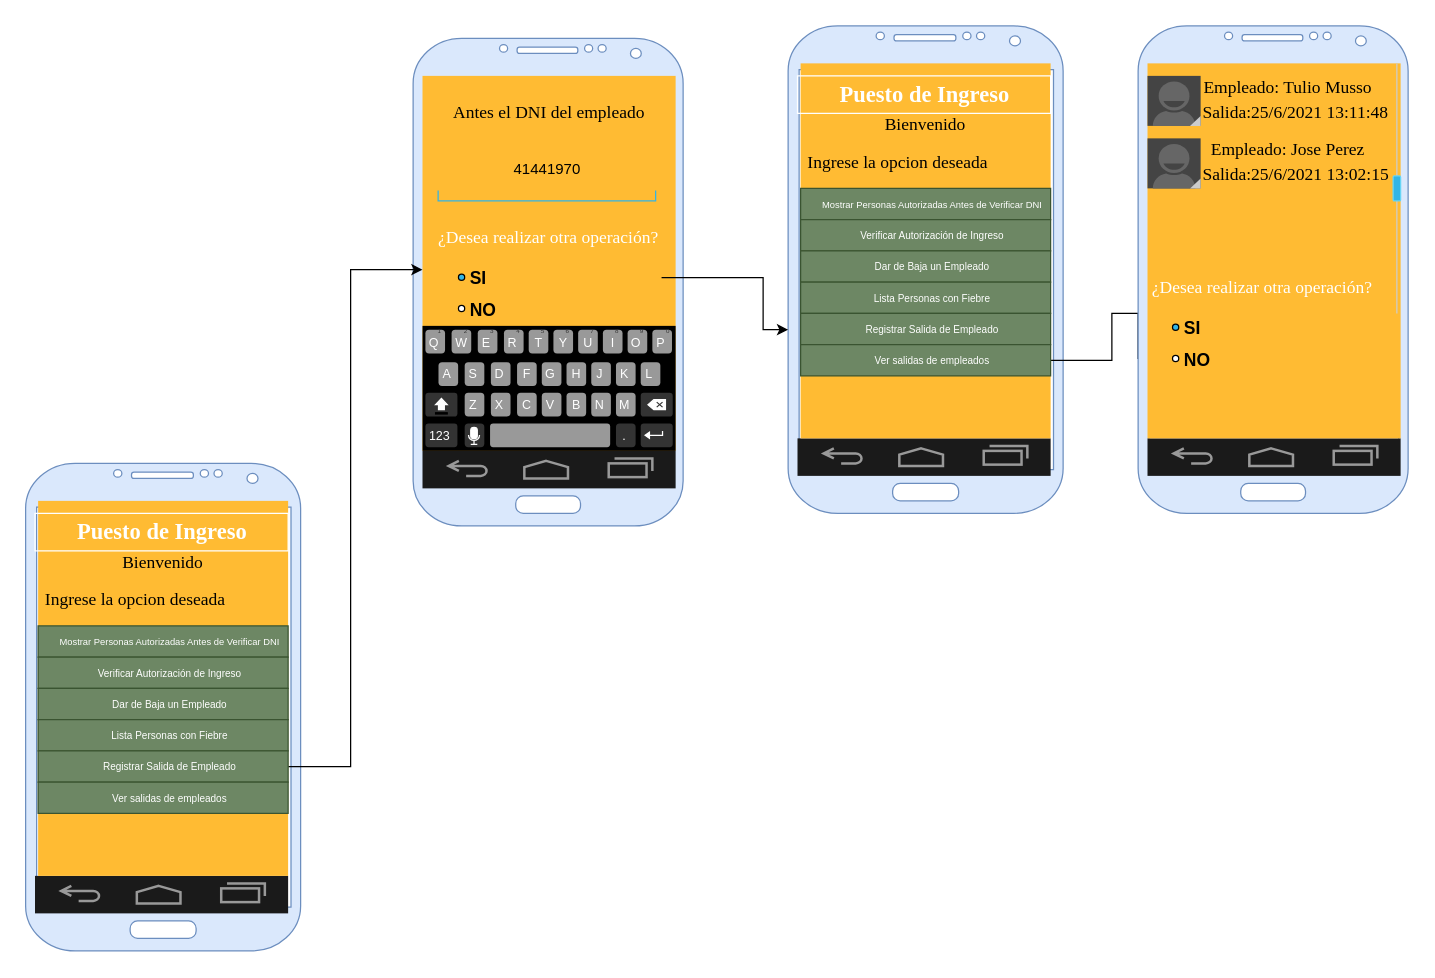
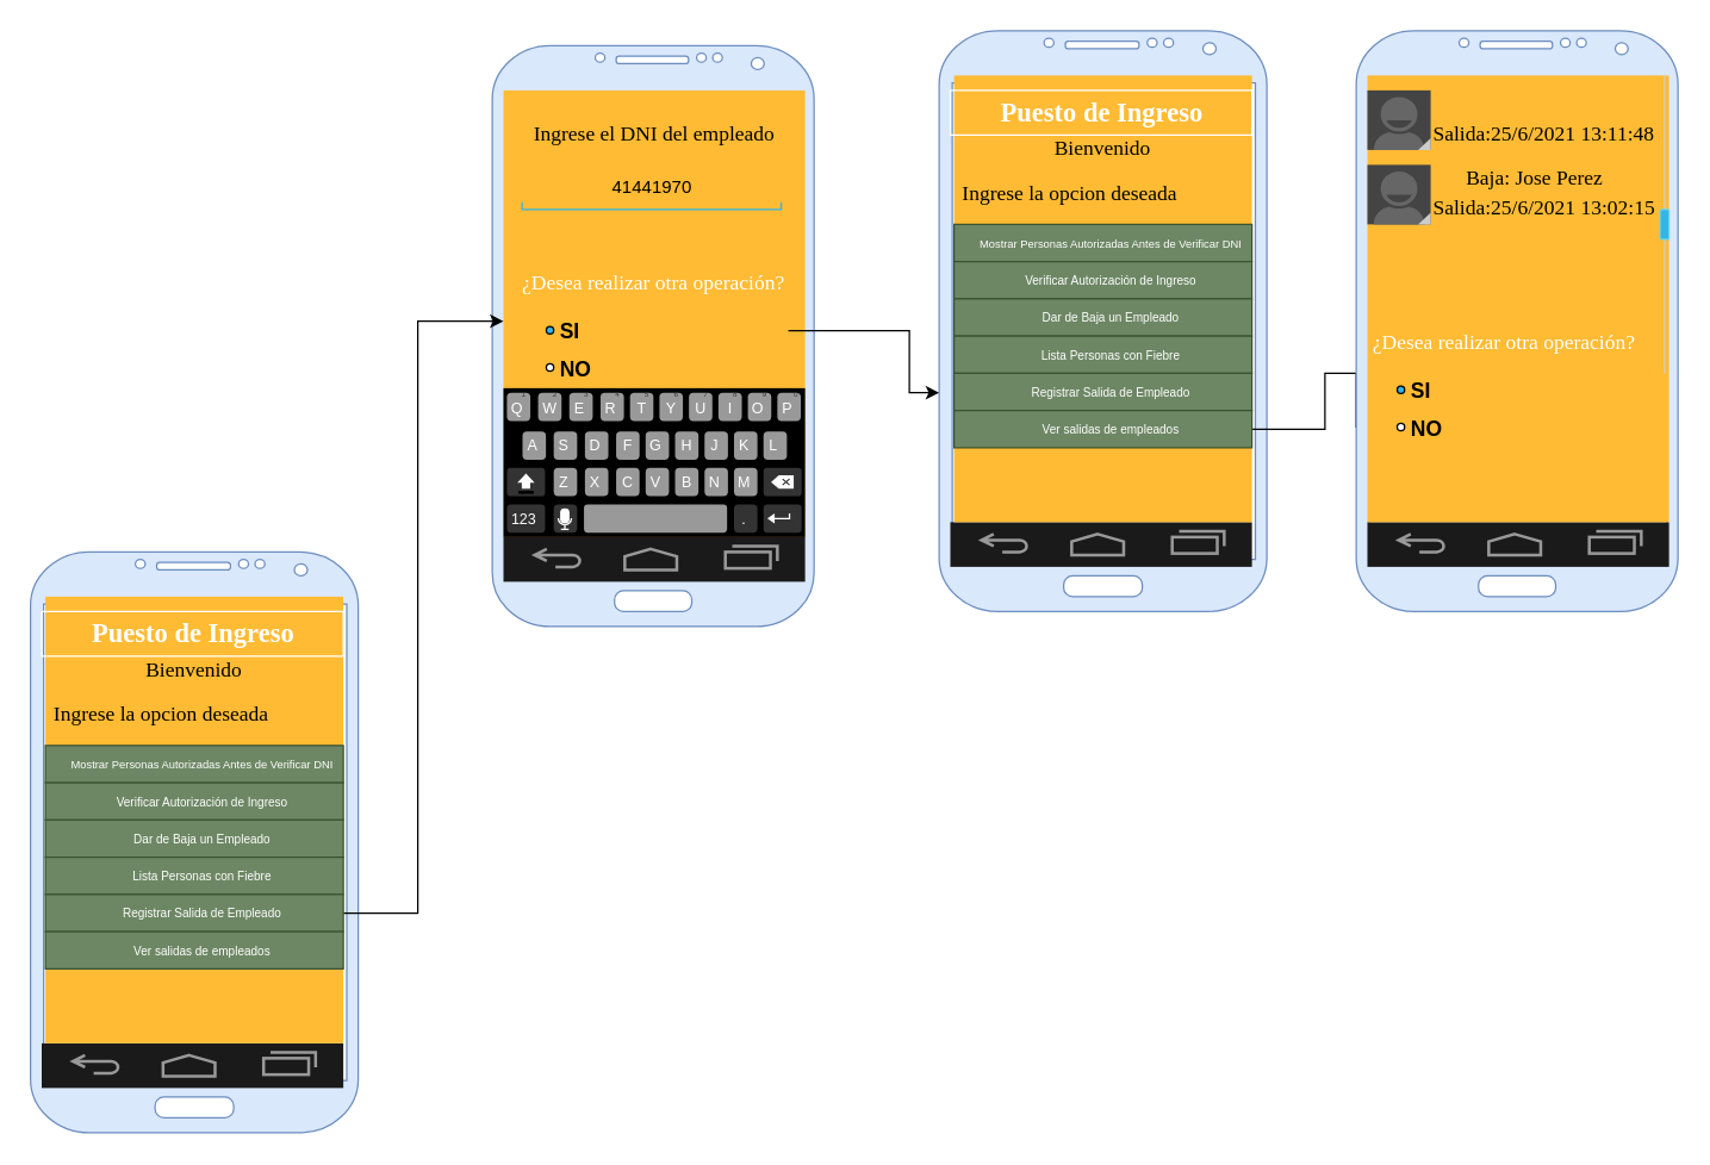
- <mxCell id="55" value="Empleado: Tulio Musso" style="text;html=1;strokeColor=none;fillColor=none;align=center;verticalAlign=middle;whiteSpace=wrap;rounded=0;fontFamily=Times New Roman;fontSize=14;" vertex="1" parent="1"><mxGeometry x="960" y="60" width="140" height="20" as="geometry" /></mxCell>
- <mxCell id="20" value="Antes el DNI del empleado" style="text;html=1;strokeColor=none;fillColor=none;align=center;verticalAlign=middle;whiteSpace=wrap;rounded=0;fontFamily=Times New Roman;fontSize=14;" vertex="1" parent="1"><mxGeometry x="338.75" y="80" width="200" height="20" as="geometry" /></mxCell>
+ <mxCell id="20" value="Ingrese el DNI del empleado" style="text;html=1;strokeColor=none;fillColor=none;align=center;verticalAlign=middle;whiteSpace=wrap;rounded=0;fontFamily=Times New Roman;fontSize=14;" vertex="1" parent="1"><mxGeometry x="338.75" y="80" width="200" height="20" as="geometry" /></mxCell>
- <mxCell id="59" value="Empleado: Jose Perez" style="text;html=1;strokeColor=none;fillColor=none;align=center;verticalAlign=middle;whiteSpace=wrap;rounded=0;fontFamily=Times New Roman;fontSize=14;" vertex="1" parent="1"><mxGeometry x="960" y="110" width="140" height="20" as="geometry" /></mxCell>
+ <mxCell id="59" value="Baja: Jose Perez" style="text;html=1;strokeColor=none;fillColor=none;align=center;verticalAlign=middle;whiteSpace=wrap;rounded=0;fontFamily=Times New Roman;fontSize=14;" vertex="1" parent="1"><mxGeometry x="960" y="110" width="140" height="20" as="geometry" /></mxCell>
- <mxCell id="19" value="41441970" style="strokeWidth=1;html=1;shadow=0;dashed=0;shape=mxgraph.android.textfield;align=center;strokeColor=#33b5e5;pointerEvents=1" vertex="1" parent="1"><mxGeometry x="350" y="110" width="174" height="50" as="geometry" /></mxCell>
+ <mxCell id="19" value="41441970" style="strokeWidth=1;html=1;shadow=0;dashed=0;shape=mxgraph.android.textfield;align=center;strokeColor=#33b5e5;pointerEvents=1" vertex="1" parent="1"><mxGeometry x="350" y="110" width="174" height="30" as="geometry" /></mxCell>
